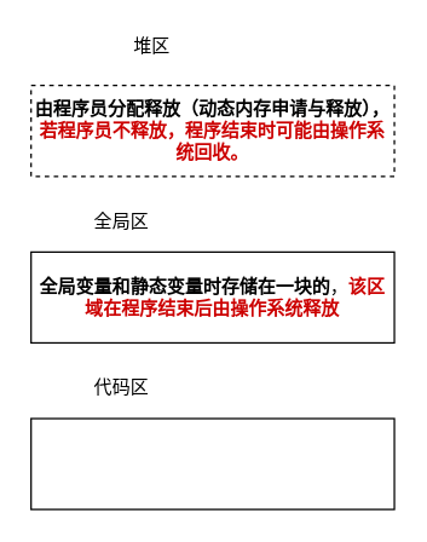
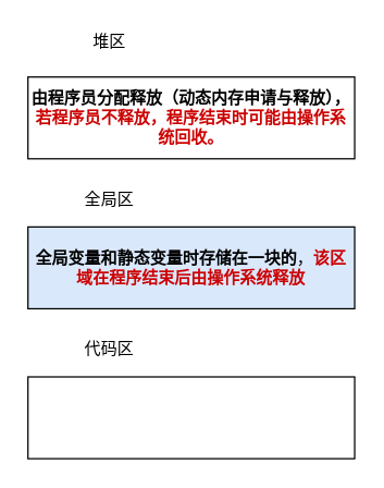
- <mxCell id="3" value="堆区" style="text;html=1;strokeColor=none;fillColor=none;align=center;verticalAlign=middle;whiteSpace=wrap;rounded=0;" parent="1" vertex="1"><mxGeometry x="80" y="20" width="40" height="20" as="geometry" /></mxCell>
+ <mxCell id="3" value="堆区" style="text;html=1;strokeColor=none;fillColor=none;align=center;verticalAlign=middle;whiteSpace=wrap;rounded=0;" parent="1" vertex="1"><mxGeometry x="60" y="20" width="40" height="20" as="geometry" /></mxCell>
- <mxCell id="2" value="&lt;b&gt;由程序员分配释放（动态内存申请与释放），&lt;font color=&quot;#cc0000&quot;&gt;若程序员不释放，程序结束时可能由操作系统回收。&lt;/font&gt;&lt;/b&gt;" style="rounded=0;whiteSpace=wrap;html=1;dashed=1;" parent="1" vertex="1"><mxGeometry x="20" y="56" width="240" height="60" as="geometry" /></mxCell>
+ <mxCell id="2" value="&lt;b&gt;由程序员分配释放（动态内存申请与释放），&lt;font color=&quot;#cc0000&quot;&gt;若程序员不释放，程序结束时可能由操作系统回收。&lt;/font&gt;&lt;/b&gt;" style="rounded=0;whiteSpace=wrap;html=1;" parent="1" vertex="1"><mxGeometry x="20" y="56" width="240" height="60" as="geometry" /></mxCell>
- <mxCell id="4" value="&lt;b&gt;全局变量和静态变量时存储在一块的&lt;/b&gt;，&lt;font color=&quot;#cc0000&quot;&gt;&lt;b&gt;该区域在程序结束后由操作系统释放&lt;/b&gt;&lt;/font&gt;" style="rounded=0;whiteSpace=wrap;html=1;" parent="1" vertex="1"><mxGeometry x="20" y="166" width="240" height="60" as="geometry" /></mxCell>
+ <mxCell id="4" value="&lt;b&gt;全局变量和静态变量时存储在一块的&lt;/b&gt;，&lt;font color=&quot;#cc0000&quot;&gt;&lt;b&gt;该区域在程序结束后由操作系统释放&lt;/b&gt;&lt;/font&gt;" style="rounded=0;whiteSpace=wrap;html=1;fillColor=#dae8fc;" parent="1" vertex="1"><mxGeometry x="20" y="166" width="240" height="60" as="geometry" /></mxCell>
